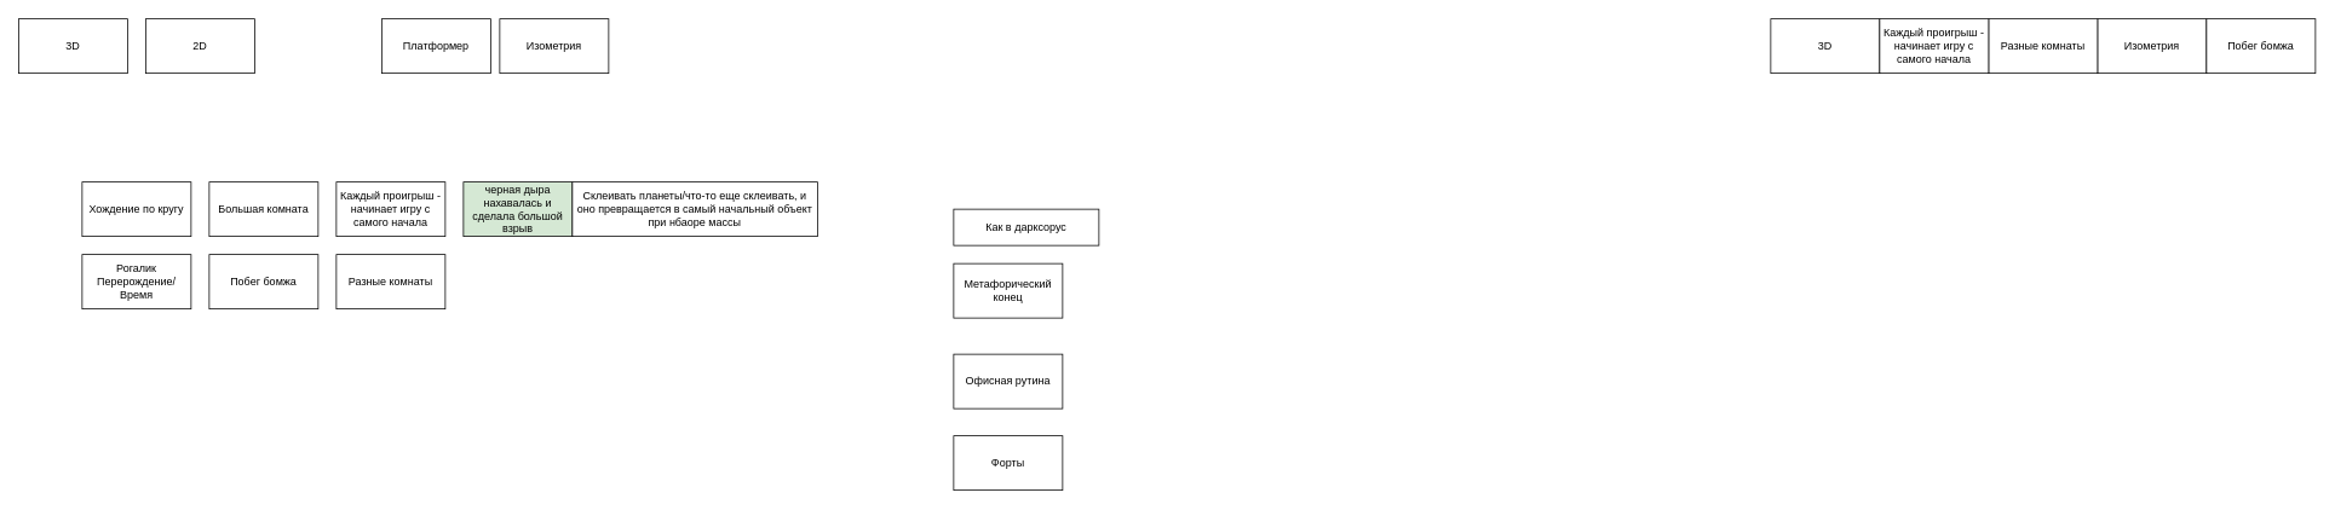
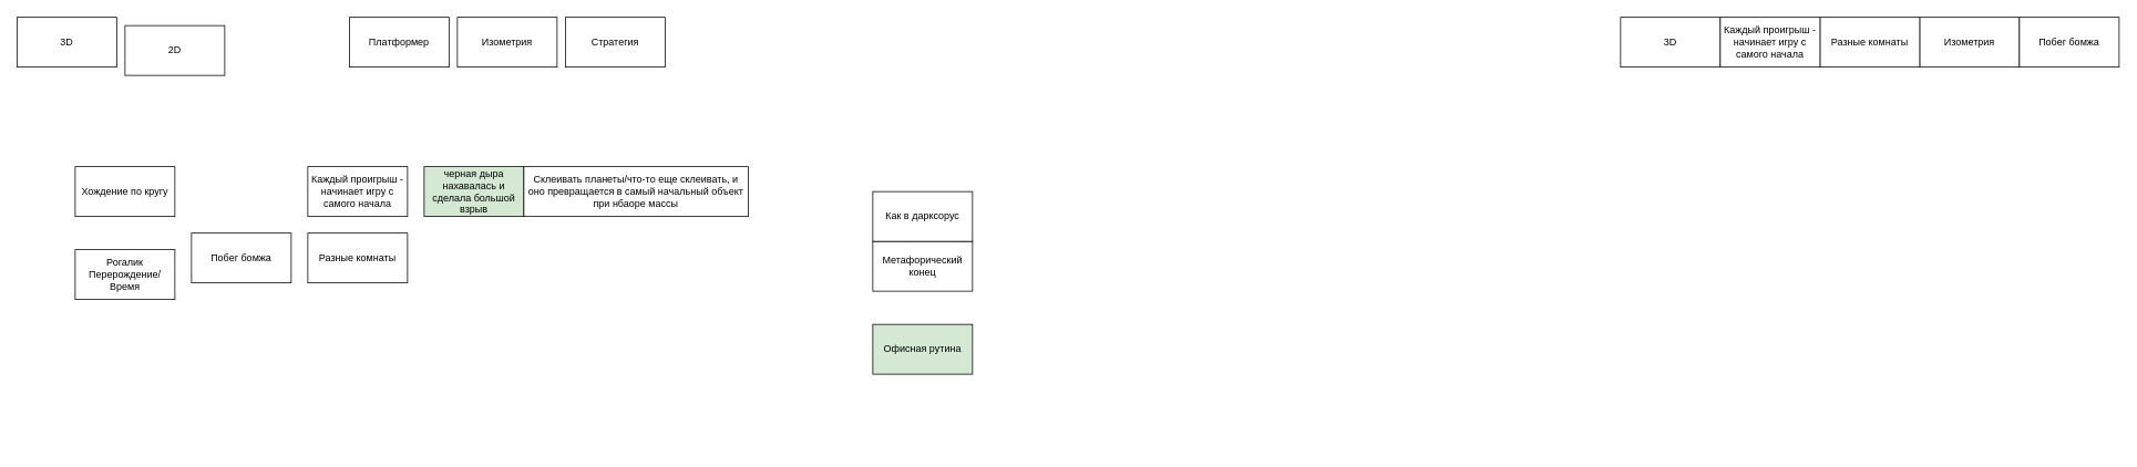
- <mxCell id="4" value="2D" style="rounded=0;whiteSpace=wrap;html=1;" vertex="1" parent="1"><mxGeometry x="160" y="20" width="120" height="60" as="geometry" /></mxCell>
+ <mxCell id="4" value="2D" style="rounded=0;whiteSpace=wrap;html=1;" vertex="1" parent="1"><mxGeometry x="150" y="30" width="120" height="60" as="geometry" /></mxCell>
+ <mxCell id="11" value="Стратегия" style="rounded=0;whiteSpace=wrap;html=1;" vertex="1" parent="1"><mxGeometry x="680" y="20" width="120" height="60" as="geometry" /></mxCell>
- <mxCell id="7" value="Большая комната" style="rounded=0;whiteSpace=wrap;html=1;" vertex="1" parent="1"><mxGeometry x="230" y="200" width="120" height="60" as="geometry" /></mxCell>
- <mxCell id="12" value="Как в дарксорус" style="rounded=0;whiteSpace=wrap;html=1;" vertex="1" parent="1"><mxGeometry x="1050" y="230" width="160" height="40" as="geometry" /></mxCell>
+ <mxCell id="12" value="Как в дарксорус" style="rounded=0;whiteSpace=wrap;html=1;" vertex="1" parent="1"><mxGeometry x="1050" y="230" width="120" height="60" as="geometry" /></mxCell>
- <mxCell id="10" value="Рогалик&lt;br&gt;Перерождение/Время" style="rounded=0;whiteSpace=wrap;html=1;" vertex="1" parent="1"><mxGeometry x="90" y="280" width="120" height="60" as="geometry" /></mxCell>
+ <mxCell id="10" value="Рогалик&lt;br&gt;Перерождение/Время" style="rounded=0;whiteSpace=wrap;html=1;" vertex="1" parent="1"><mxGeometry x="90" y="300" width="120" height="60" as="geometry" /></mxCell>
- <mxCell id="13" value="Офисная рутина" style="rounded=0;whiteSpace=wrap;html=1;" vertex="1" parent="1"><mxGeometry x="1050" y="390" width="120" height="60" as="geometry" /></mxCell>
+ <mxCell id="13" value="Офисная рутина" style="rounded=0;whiteSpace=wrap;html=1;fillColor=#d5e8d4;" vertex="1" parent="1"><mxGeometry x="1050" y="390" width="120" height="60" as="geometry" /></mxCell>
- <mxCell id="14" value="Форты" style="rounded=0;whiteSpace=wrap;html=1;" vertex="1" parent="1"><mxGeometry x="1050" y="480" width="120" height="60" as="geometry" /></mxCell>
